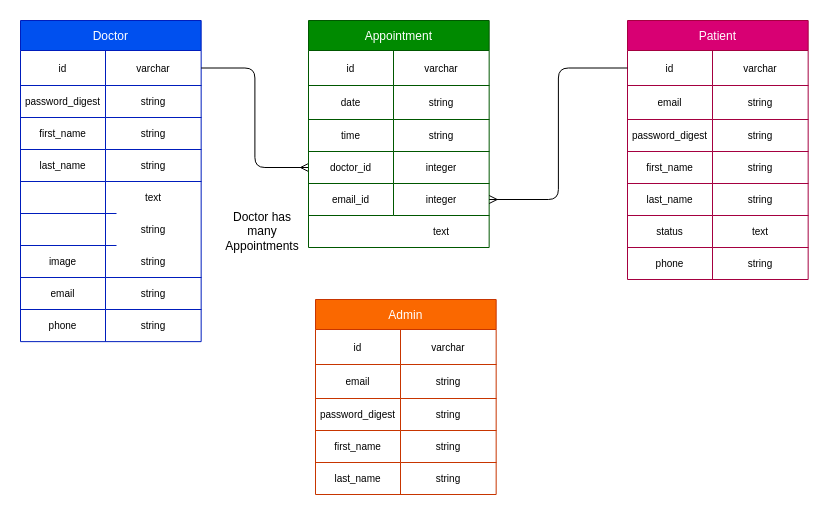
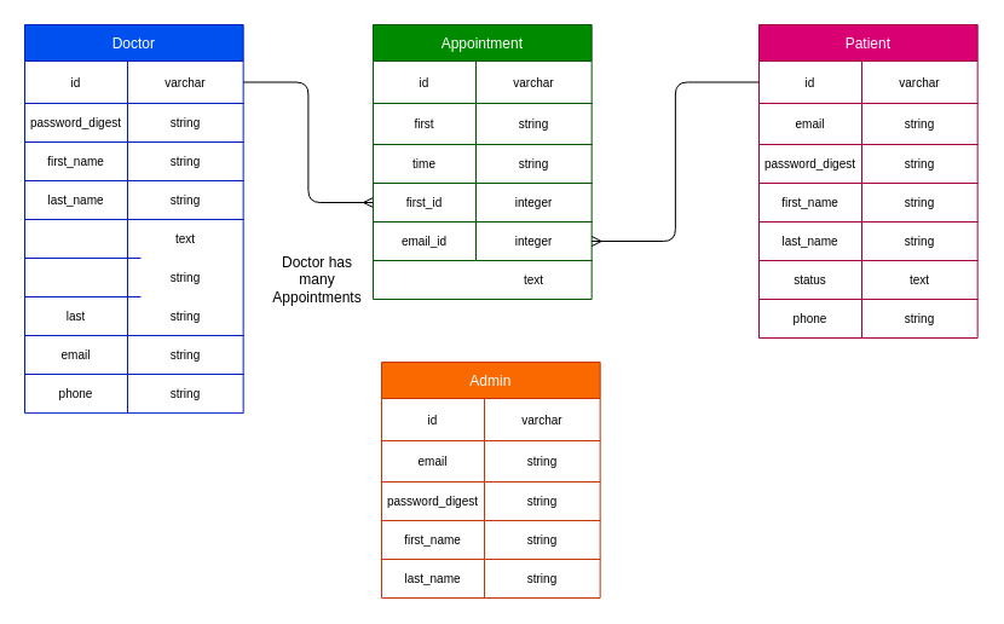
- <mxCell id="34" value="date" style="shape=partialRectangle;html=1;whiteSpace=wrap;connectable=0;overflow=hidden;fillColor=none;top=0;left=0;bottom=0;right=0;pointerEvents=1;fontSize=10;fontColor=#000000;" parent="33" vertex="1"><mxGeometry width="85" height="34" as="geometry"><mxRectangle width="85" height="34" as="alternateBounds" /></mxGeometry></mxCell>
+ <mxCell id="34" value="first" style="shape=partialRectangle;html=1;whiteSpace=wrap;connectable=0;overflow=hidden;fillColor=none;top=0;left=0;bottom=0;right=0;pointerEvents=1;fontSize=10;fontColor=#000000;" parent="33" vertex="1"><mxGeometry width="85" height="34" as="geometry"><mxRectangle width="85" height="34" as="alternateBounds" /></mxGeometry></mxCell>
- <mxCell id="40" value="doctor_id" style="shape=partialRectangle;html=1;whiteSpace=wrap;connectable=0;overflow=hidden;fillColor=none;top=0;left=0;bottom=0;right=0;pointerEvents=1;fontSize=10;fontColor=#000000;" parent="39" vertex="1"><mxGeometry width="85" height="32" as="geometry"><mxRectangle width="85" height="32" as="alternateBounds" /></mxGeometry></mxCell>
+ <mxCell id="40" value="first_id" style="shape=partialRectangle;html=1;whiteSpace=wrap;connectable=0;overflow=hidden;fillColor=none;top=0;left=0;bottom=0;right=0;pointerEvents=1;fontSize=10;fontColor=#000000;" parent="39" vertex="1"><mxGeometry width="85" height="32" as="geometry"><mxRectangle width="85" height="32" as="alternateBounds" /></mxGeometry></mxCell>
- <mxCell id="20" value="image" style="shape=partialRectangle;html=1;whiteSpace=wrap;connectable=0;overflow=hidden;fillColor=none;top=0;left=0;bottom=0;right=0;pointerEvents=1;fontSize=10;fontColor=#000000;" parent="19" vertex="1"><mxGeometry width="85" height="32" as="geometry"><mxRectangle width="85" height="32" as="alternateBounds" /></mxGeometry></mxCell>
+ <mxCell id="20" value="last" style="shape=partialRectangle;html=1;whiteSpace=wrap;connectable=0;overflow=hidden;fillColor=none;top=0;left=0;bottom=0;right=0;pointerEvents=1;fontSize=10;fontColor=#000000;" parent="19" vertex="1"><mxGeometry width="85" height="32" as="geometry"><mxRectangle width="85" height="32" as="alternateBounds" /></mxGeometry></mxCell>
